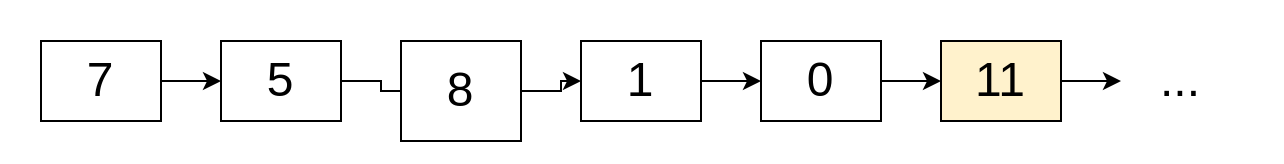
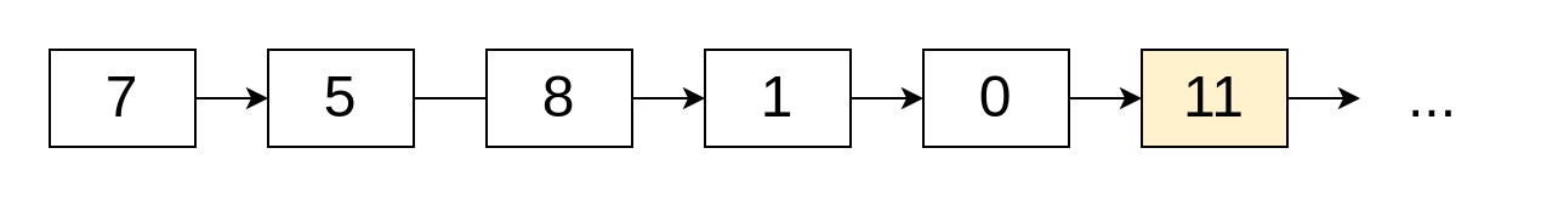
- <mxCell id="7" value="&lt;span style=&quot;font-size: 24px;&quot;&gt;8&lt;/span&gt;" style="rounded=0;whiteSpace=wrap;html=1;" vertex="1" parent="1"><mxGeometry x="200" y="20" width="60" height="50" as="geometry" /></mxCell>
+ <mxCell id="7" value="&lt;span style=&quot;font-size: 24px;&quot;&gt;8&lt;/span&gt;" style="rounded=0;whiteSpace=wrap;html=1;" vertex="1" parent="1"><mxGeometry x="200" y="20" width="60" height="40" as="geometry" /></mxCell>
